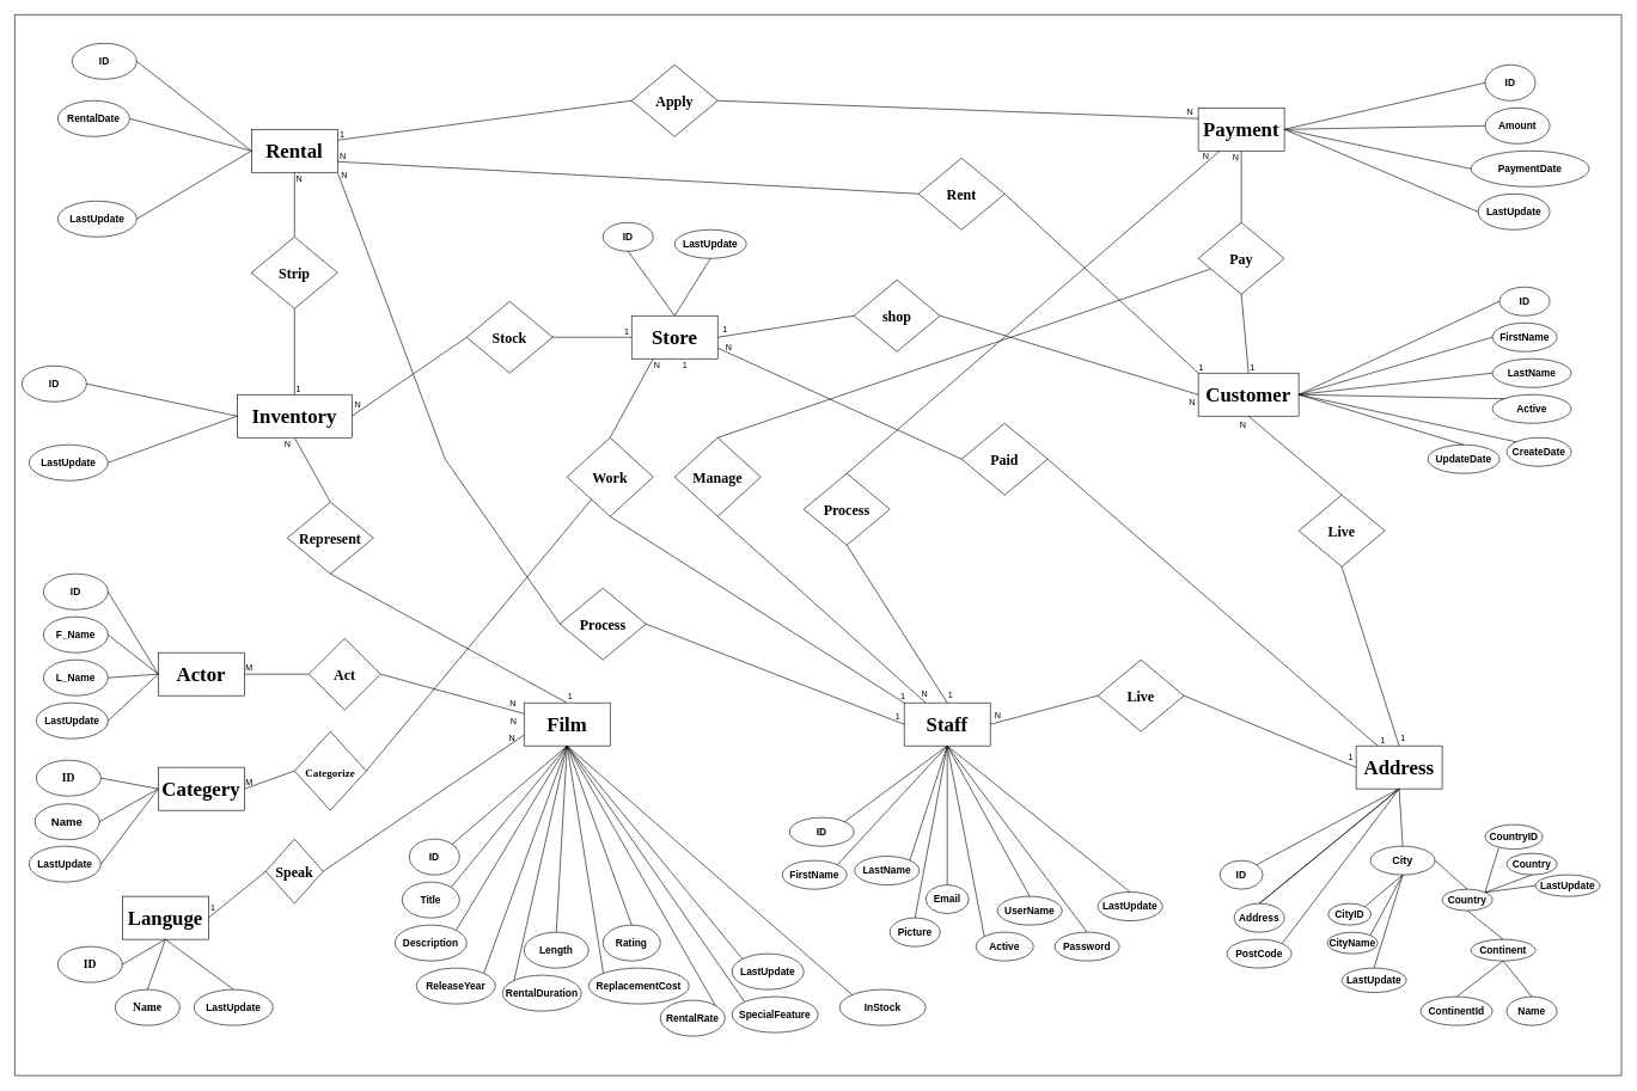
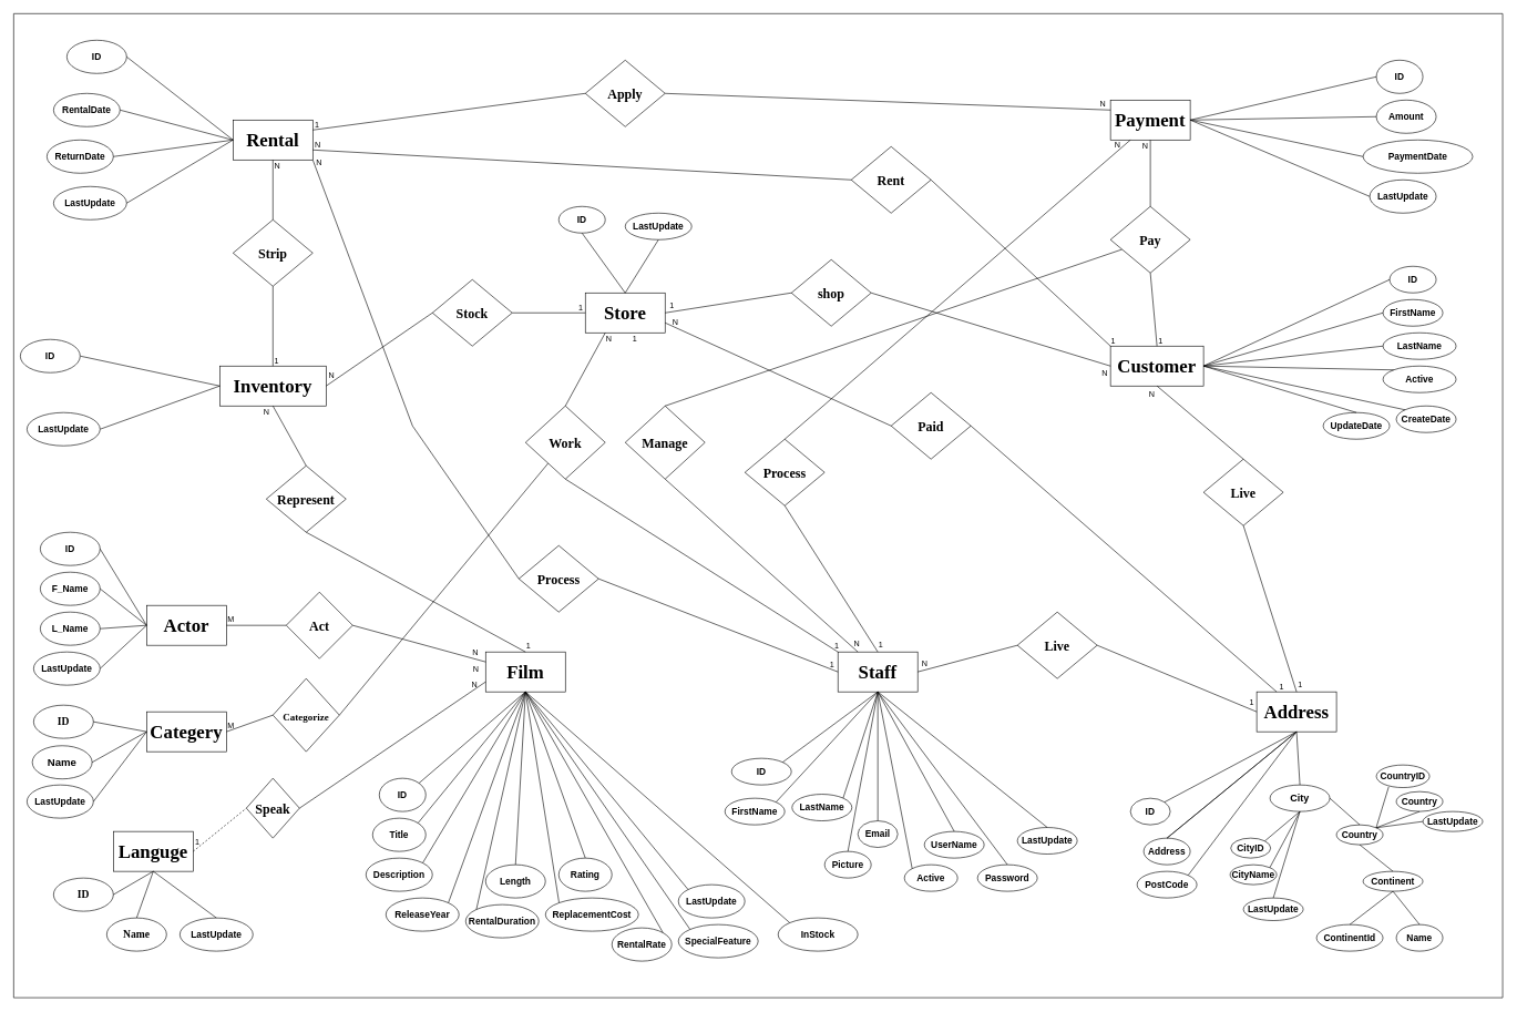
+ <mxCell id="46" value="" style="endArrow=none;html=1;rounded=0;exitX=1;exitY=0.5;exitDx=0;exitDy=0;entryX=0;entryY=0.5;entryDx=0;entryDy=0;strokeColor=#000000;" parent="1" source="45" target="44" edge="1"><mxGeometry width="50" height="50" relative="1" as="geometry"><mxPoint x="670" y="230" as="sourcePoint" /><mxPoint x="330" y="130" as="targetPoint" /></mxGeometry></mxCell>
+ <mxCell id="45" value="&lt;font style=&quot;font-size: 14px;&quot;&gt;&lt;b&gt;ReturnDate&lt;/b&gt;&lt;/font&gt;" style="ellipse;whiteSpace=wrap;html=1;strokeColor=#000000;" parent="1" vertex="1"><mxGeometry x="70" y="210" width="100" height="50" as="geometry" /></mxCell>
- <mxCell id="11" value="" style="endArrow=none;html=1;rounded=0;exitX=1;exitY=0.5;exitDx=0;exitDy=0;entryX=0;entryY=0.5;entryDx=0;entryDy=0;strokeColor=#000000;" parent="1" source="5" target="9" edge="1"><mxGeometry width="50" height="50" relative="1" as="geometry"><mxPoint x="390" y="900" as="sourcePoint" /><mxPoint x="750" y="1030" as="targetPoint" /></mxGeometry></mxCell>
+ <mxCell id="11" value="" style="endArrow=none;html=1;rounded=0;exitX=1;exitY=0.5;exitDx=0;exitDy=0;entryX=0;entryY=0.5;entryDx=0;entryDy=0;strokeColor=#000000;dashed=1;" parent="1" source="5" target="9" edge="1"><mxGeometry width="50" height="50" relative="1" as="geometry"><mxPoint x="390" y="900" as="sourcePoint" /><mxPoint x="750" y="1030" as="targetPoint" /></mxGeometry></mxCell>
